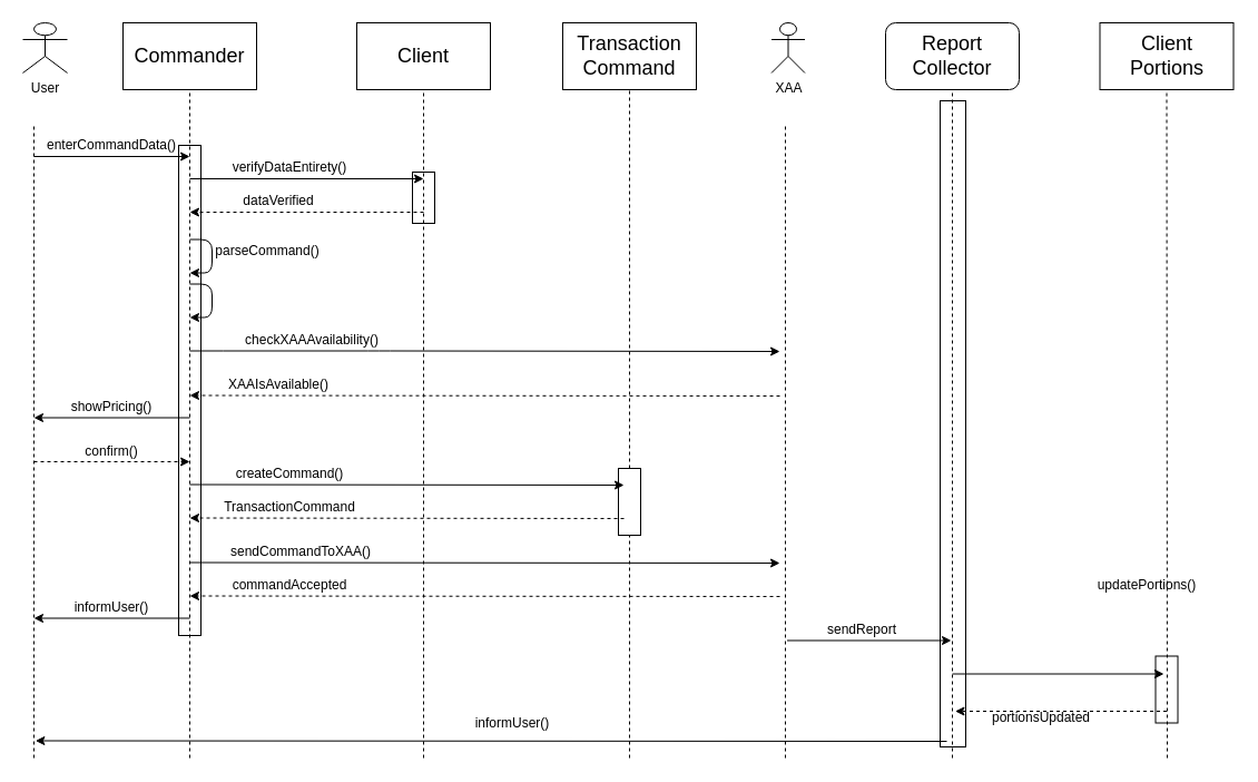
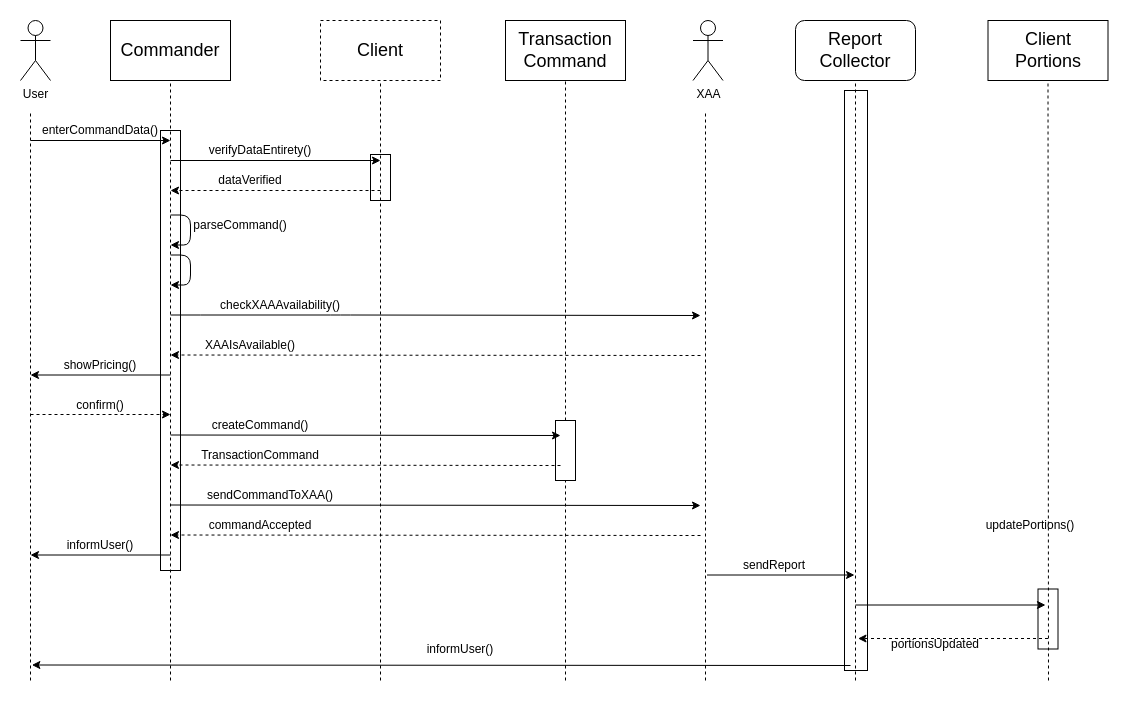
- <mxCell id="7" value="User" style="shape=umlActor;verticalLabelPosition=bottom;labelBackgroundColor=#ffffff;verticalAlign=top;html=1;outlineConnect=0;" vertex="1" parent="1"><mxGeometry x="20" y="20" width="40" height="45" as="geometry" /></mxCell>
+ <mxCell id="7" value="User" style="shape=umlActor;verticalLabelPosition=bottom;labelBackgroundColor=#ffffff;verticalAlign=top;html=1;outlineConnect=0;" vertex="1" parent="1"><mxGeometry x="20" y="20" width="30" height="60" as="geometry" /></mxCell>
- <mxCell id="26" value="XAA" style="shape=umlActor;verticalLabelPosition=bottom;labelBackgroundColor=#ffffff;verticalAlign=top;html=1;outlineConnect=0;" vertex="1" parent="1"><mxGeometry x="692.5" y="20" width="30" height="45" as="geometry" /></mxCell>
+ <mxCell id="26" value="XAA" style="shape=umlActor;verticalLabelPosition=bottom;labelBackgroundColor=#ffffff;verticalAlign=top;html=1;outlineConnect=0;" vertex="1" parent="1"><mxGeometry x="692.5" y="20" width="30" height="60" as="geometry" /></mxCell>
- <mxCell id="50" value="&lt;font style=&quot;font-size: 18px&quot;&gt;Client&lt;/font&gt;" style="rounded=0;whiteSpace=wrap;html=1;" vertex="1" parent="1"><mxGeometry x="320" y="20" width="120" height="60" as="geometry" /></mxCell>
+ <mxCell id="50" value="&lt;font style=&quot;font-size: 18px&quot;&gt;Client&lt;/font&gt;" style="rounded=0;whiteSpace=wrap;html=1;dashed=1;" vertex="1" parent="1"><mxGeometry x="320" y="20" width="120" height="60" as="geometry" /></mxCell>
